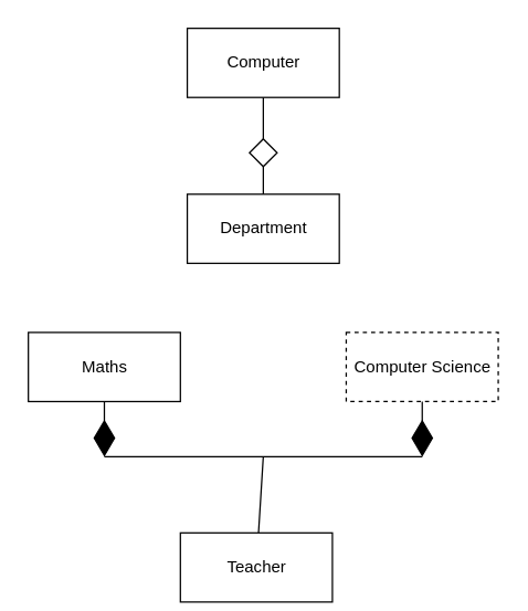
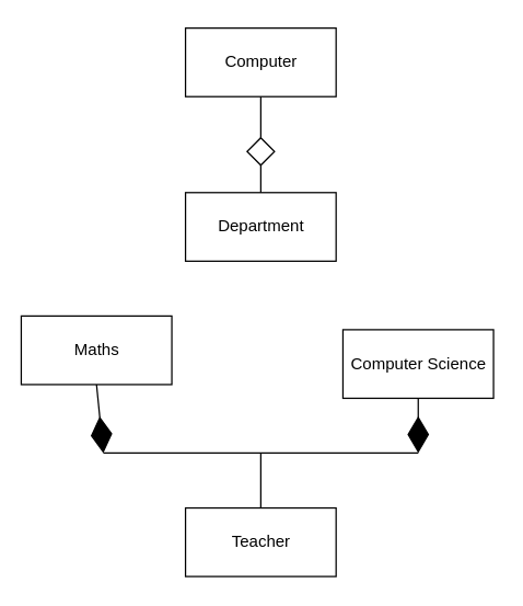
- <mxCell id="4" value="Maths" style="html=1;" vertex="1" parent="1"><mxGeometry x="20" y="240" width="110" height="50" as="geometry" /></mxCell>
+ <mxCell id="4" value="Maths" style="html=1;" vertex="1" parent="1"><mxGeometry x="15" y="230" width="110" height="50" as="geometry" /></mxCell>
- <mxCell id="5" value="Computer Science" style="html=1;dashed=1;" vertex="1" parent="1"><mxGeometry x="250" y="240" width="110" height="50" as="geometry" /></mxCell>
+ <mxCell id="5" value="Computer Science" style="html=1;" vertex="1" parent="1"><mxGeometry x="250" y="240" width="110" height="50" as="geometry" /></mxCell>
- <mxCell id="7" value="Teacher" style="html=1;" vertex="1" parent="1"><mxGeometry x="130" y="385" width="110" height="50" as="geometry" /></mxCell>
+ <mxCell id="7" value="Teacher" style="html=1;" vertex="1" parent="1"><mxGeometry x="135" y="370" width="110" height="50" as="geometry" /></mxCell>
